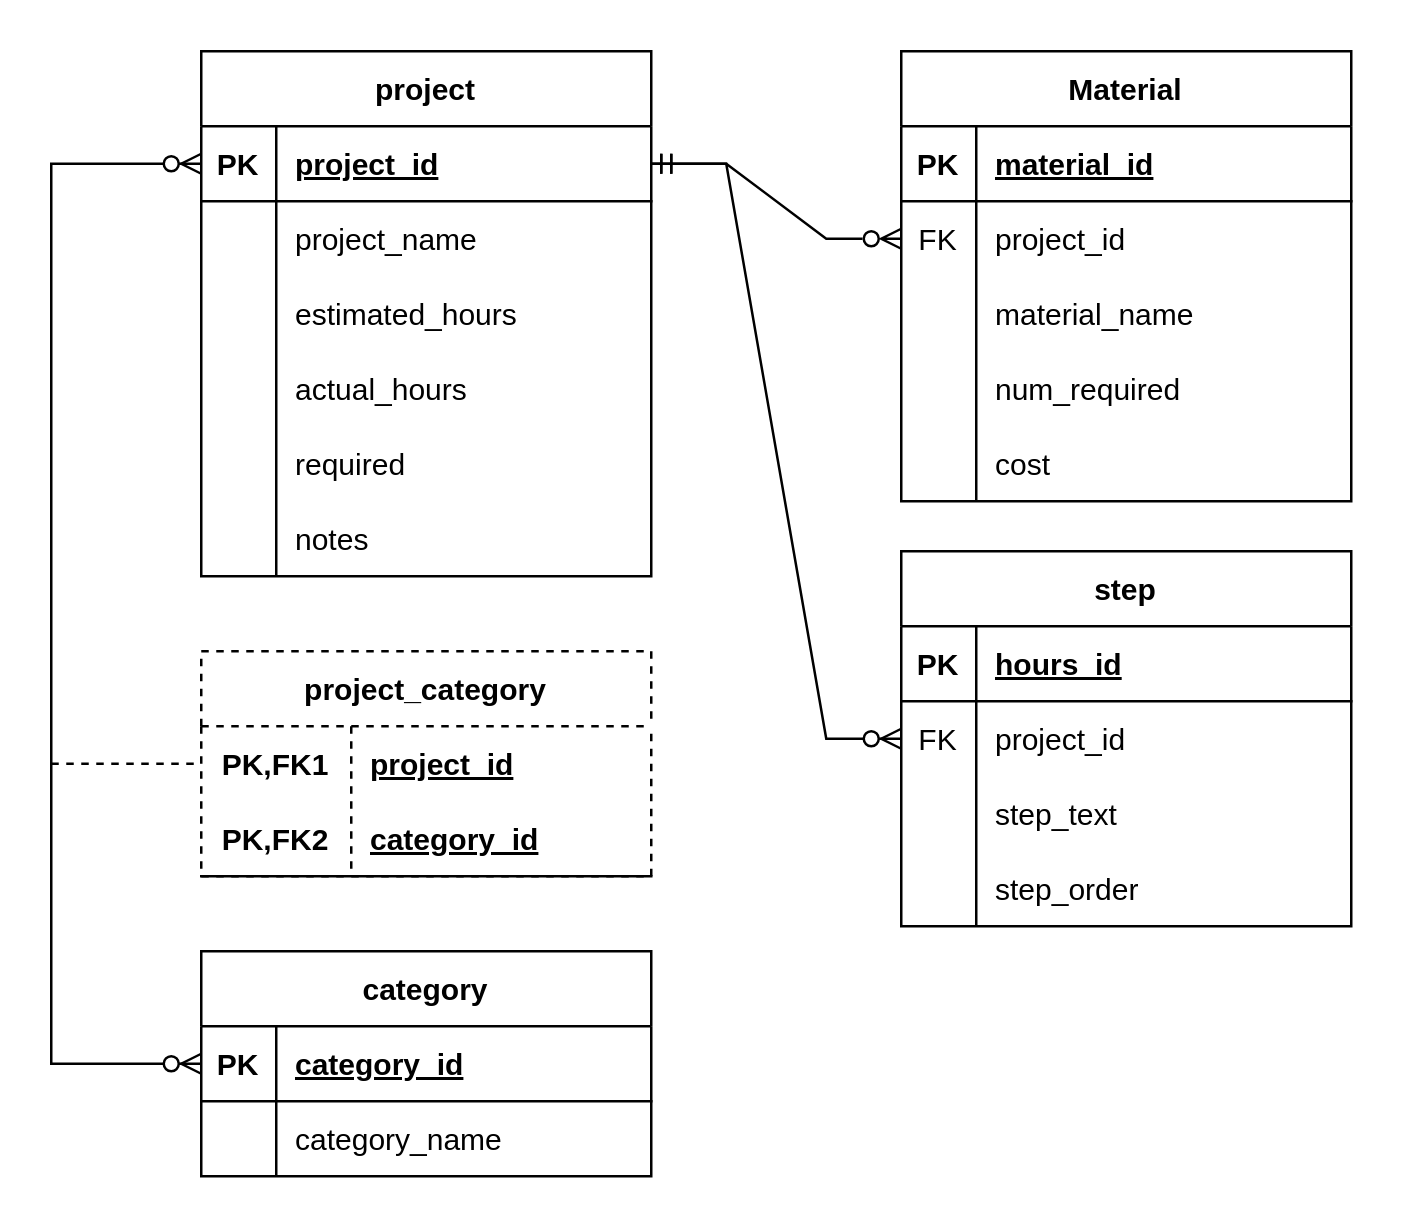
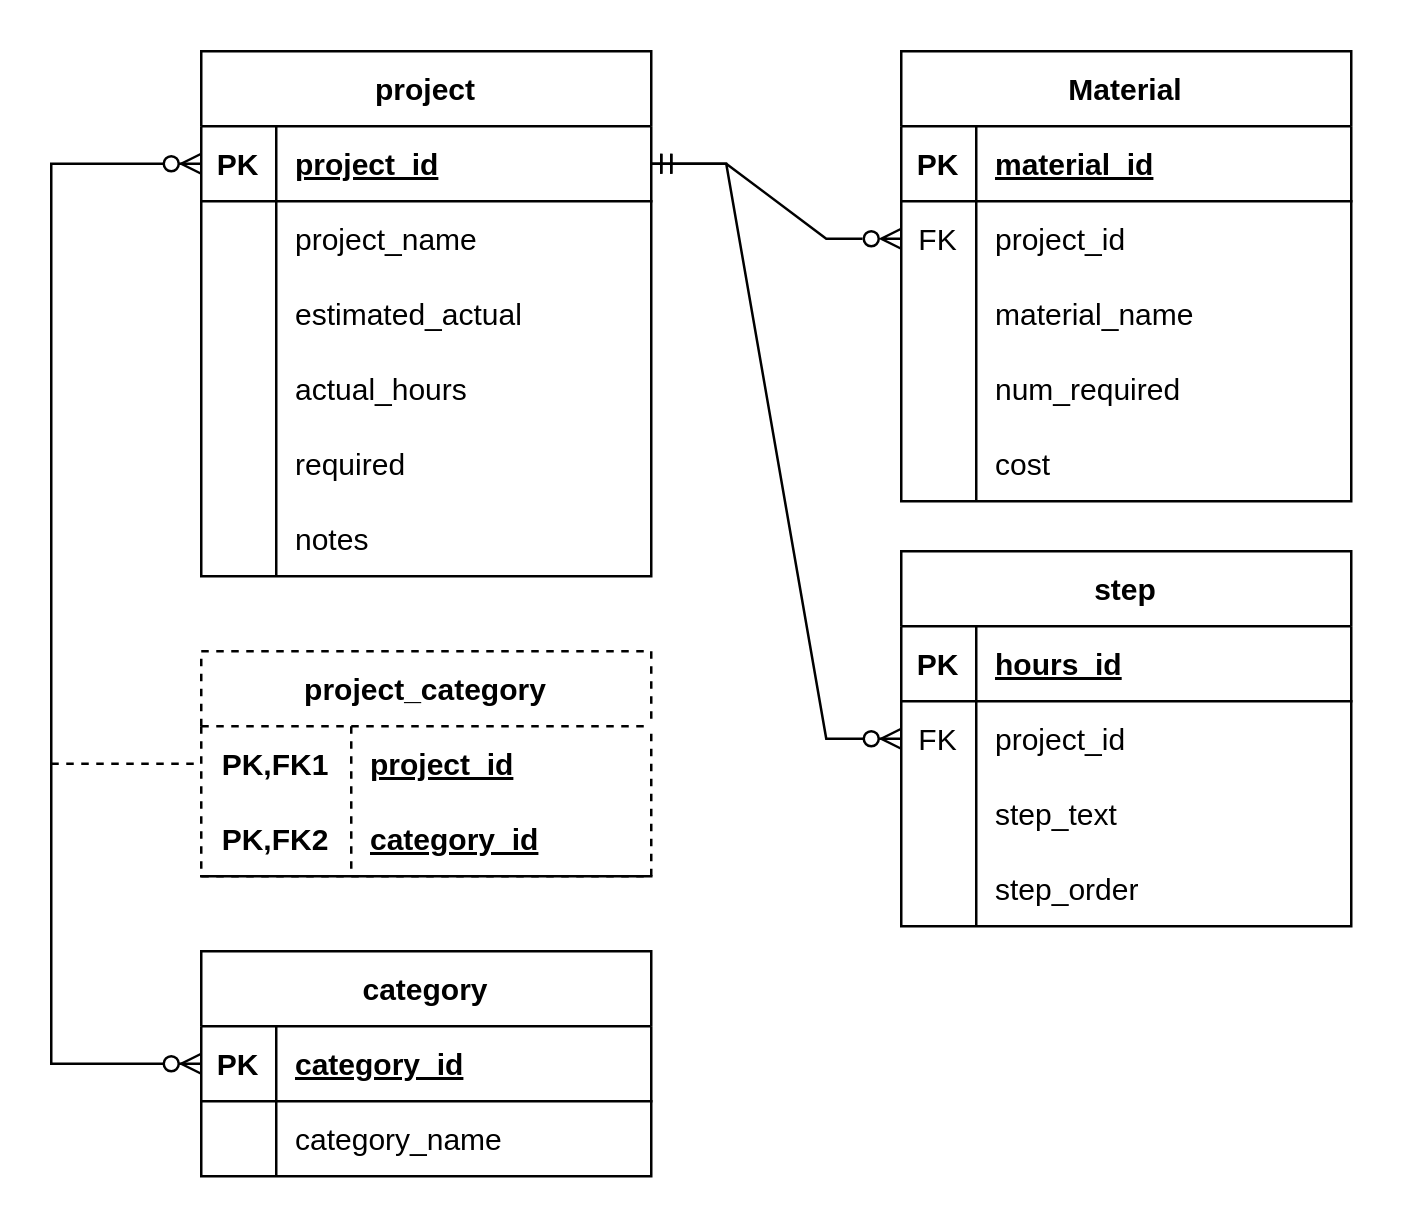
- <mxCell id="11" value="estimated_hours" style="shape=partialRectangle;connectable=0;fillColor=none;top=0;left=0;bottom=0;right=0;align=left;spacingLeft=6;overflow=hidden;" vertex="1" parent="9"><mxGeometry x="30" width="150" height="30" as="geometry"><mxRectangle width="150" height="30" as="alternateBounds" /></mxGeometry></mxCell>
+ <mxCell id="11" value="estimated_actual" style="shape=partialRectangle;connectable=0;fillColor=none;top=0;left=0;bottom=0;right=0;align=left;spacingLeft=6;overflow=hidden;" vertex="1" parent="9"><mxGeometry x="30" width="150" height="30" as="geometry"><mxRectangle width="150" height="30" as="alternateBounds" /></mxGeometry></mxCell>
